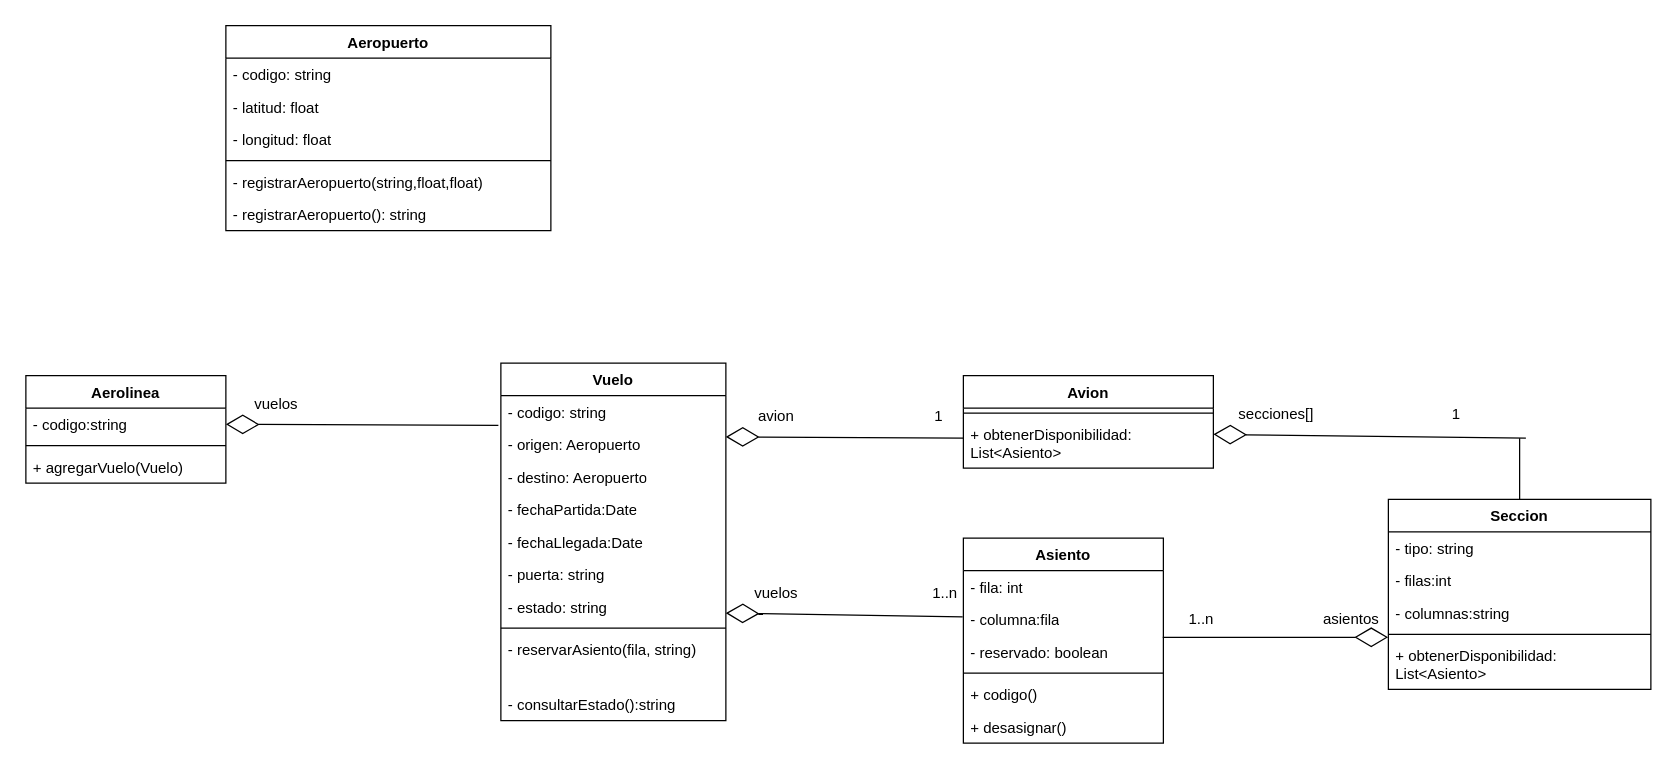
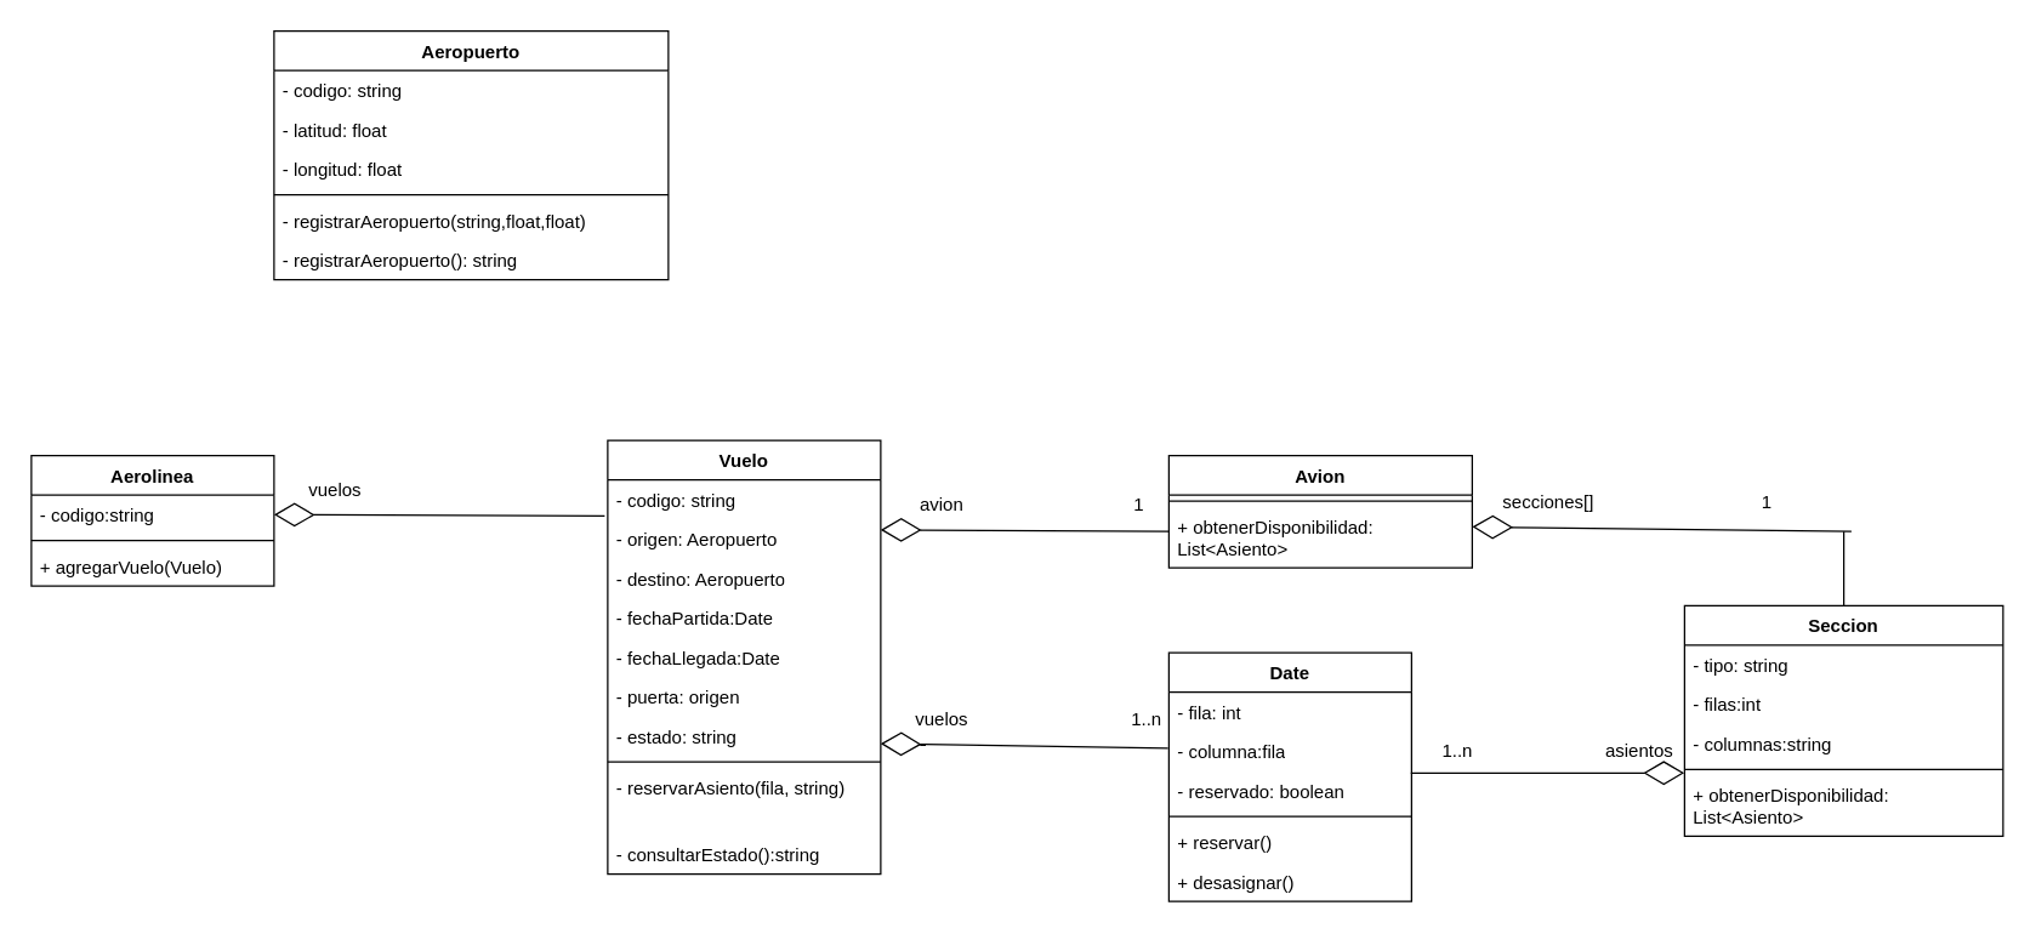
- <mxCell id="33" value="Asiento" style="swimlane;fontStyle=1;align=center;verticalAlign=top;childLayout=stackLayout;horizontal=1;startSize=26;horizontalStack=0;resizeParent=1;resizeParentMax=0;resizeLast=0;collapsible=1;marginBottom=0;whiteSpace=wrap;html=1;" vertex="1" parent="1"><mxGeometry x="770" y="430" width="160" height="164" as="geometry" /></mxCell>
+ <mxCell id="33" value="Date" style="swimlane;fontStyle=1;align=center;verticalAlign=top;childLayout=stackLayout;horizontal=1;startSize=26;horizontalStack=0;resizeParent=1;resizeParentMax=0;resizeLast=0;collapsible=1;marginBottom=0;whiteSpace=wrap;html=1;" vertex="1" parent="1"><mxGeometry x="770" y="430" width="160" height="164" as="geometry" /></mxCell>
- <mxCell id="12" value="- puerta: string" style="text;strokeColor=none;fillColor=none;align=left;verticalAlign=top;spacingLeft=4;spacingRight=4;overflow=hidden;rotatable=0;points=[[0,0.5],[1,0.5]];portConstraint=eastwest;whiteSpace=wrap;html=1;" vertex="1" parent="6"><mxGeometry y="156" width="180" height="26" as="geometry" /></mxCell>
+ <mxCell id="12" value="- puerta: origen" style="text;strokeColor=none;fillColor=none;align=left;verticalAlign=top;spacingLeft=4;spacingRight=4;overflow=hidden;rotatable=0;points=[[0,0.5],[1,0.5]];portConstraint=eastwest;whiteSpace=wrap;html=1;" vertex="1" parent="6"><mxGeometry y="156" width="180" height="26" as="geometry" /></mxCell>
- <mxCell id="38" value="&lt;div&gt;+ codigo()&lt;/div&gt;" style="text;strokeColor=none;fillColor=none;align=left;verticalAlign=top;spacingLeft=4;spacingRight=4;overflow=hidden;rotatable=0;points=[[0,0.5],[1,0.5]];portConstraint=eastwest;whiteSpace=wrap;html=1;" vertex="1" parent="33"><mxGeometry y="112" width="160" height="26" as="geometry" /></mxCell>
+ <mxCell id="38" value="&lt;div&gt;+ reservar()&lt;/div&gt;" style="text;strokeColor=none;fillColor=none;align=left;verticalAlign=top;spacingLeft=4;spacingRight=4;overflow=hidden;rotatable=0;points=[[0,0.5],[1,0.5]];portConstraint=eastwest;whiteSpace=wrap;html=1;" vertex="1" parent="33"><mxGeometry y="112" width="160" height="26" as="geometry" /></mxCell>
